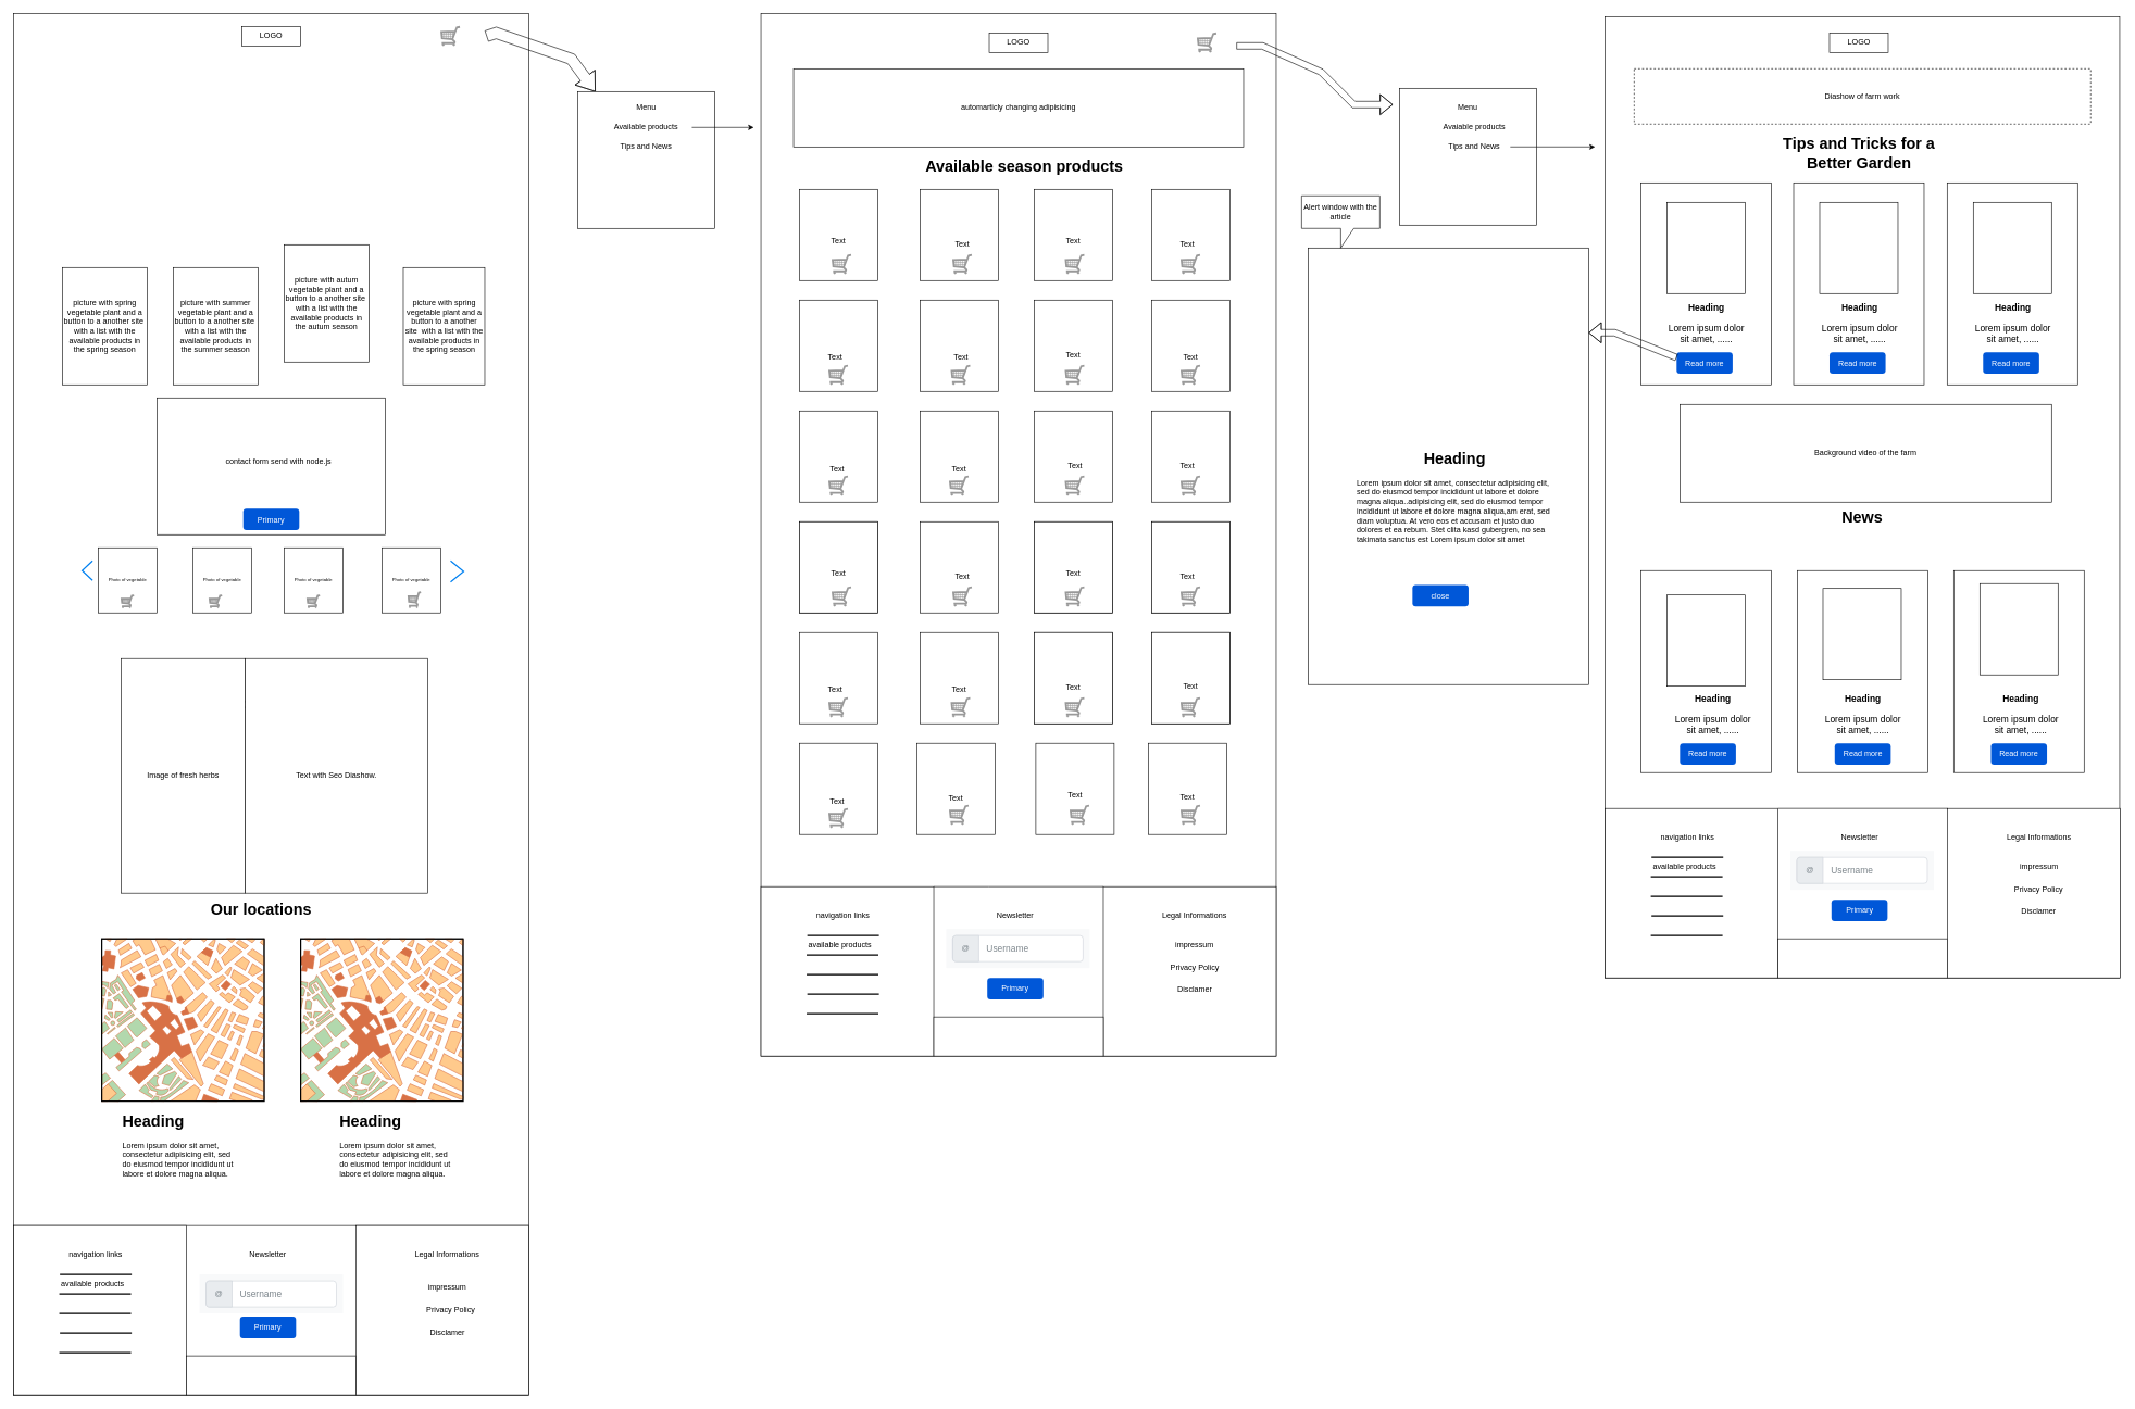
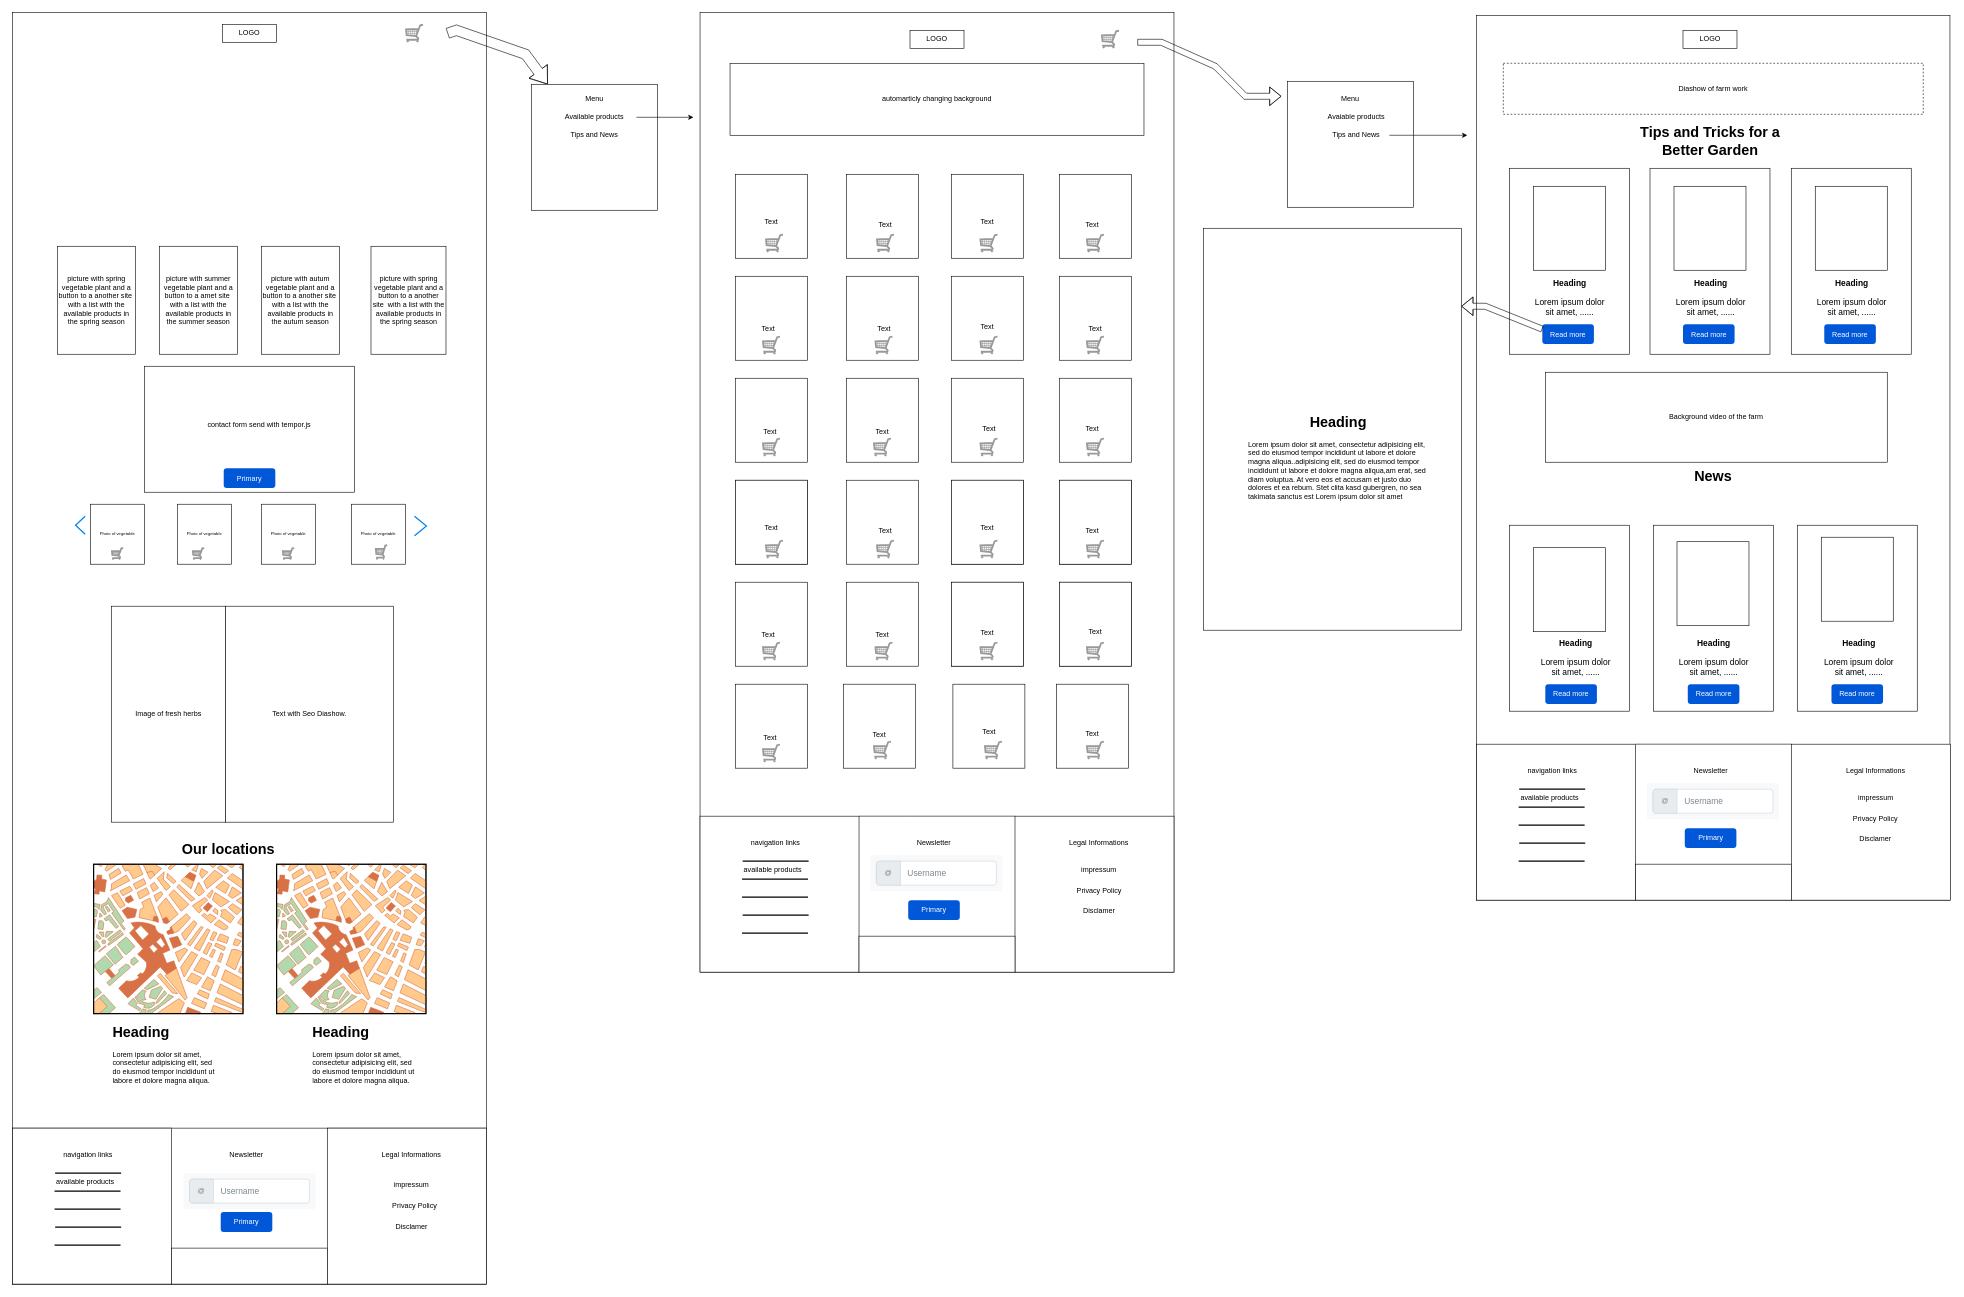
- <mxCell id="54" value="automarticly changing adipisicing" style="rounded=0;whiteSpace=wrap;html=1;movable=0;resizable=0;rotatable=0;deletable=0;editable=0;locked=1;connectable=0;" parent="1" vertex="1"><mxGeometry x="1216" y="105" width="690" height="120" as="geometry" /></mxCell>
+ <mxCell id="54" value="automarticly changing background" style="rounded=0;whiteSpace=wrap;html=1;movable=0;resizable=0;rotatable=0;deletable=0;editable=0;locked=1;connectable=0;" parent="1" vertex="1"><mxGeometry x="1216" y="105" width="690" height="120" as="geometry" /></mxCell>
- <mxCell id="60" value="&lt;h1&gt;Available season products&lt;/h1&gt;" style="text;html=1;strokeColor=none;fillColor=none;align=center;verticalAlign=middle;whiteSpace=wrap;rounded=0;movable=0;resizable=0;rotatable=0;deletable=0;editable=0;locked=1;connectable=0;" parent="1" vertex="1"><mxGeometry x="1400" y="240" width="340" height="30" as="geometry" /></mxCell>
- <mxCell id="218" value="Alert window with the article" style="shape=callout;whiteSpace=wrap;html=1;perimeter=calloutPerimeter;" vertex="1" parent="1"><mxGeometry x="1995" y="300" width="120" height="80" as="geometry" /></mxCell>
- <mxCell id="8" value="picture with autum vegetable plant and a button to a another site&amp;nbsp; with a list with the available products in the autum season" style="rounded=0;whiteSpace=wrap;html=1;shadow=0;movable=0;resizable=0;rotatable=0;deletable=0;editable=0;locked=1;connectable=0;" parent="1" vertex="1"><mxGeometry x="435" y="375" width="130" height="180" as="geometry" /></mxCell>
+ <mxCell id="8" value="picture with autum vegetable plant and a button to a another site&amp;nbsp; with a list with the available products in the autum season" style="rounded=0;whiteSpace=wrap;html=1;shadow=0;movable=0;resizable=0;rotatable=0;deletable=0;editable=0;locked=1;connectable=0;" parent="1" vertex="1"><mxGeometry x="435" y="410" width="130" height="180" as="geometry" /></mxCell>
- <mxCell id="7" value="picture with summer vegetable plant and a button to a another site&amp;nbsp; with a list with the available products in the summer season" style="rounded=0;whiteSpace=wrap;html=1;shadow=0;movable=0;resizable=0;rotatable=0;deletable=0;editable=0;locked=1;connectable=0;" parent="1" vertex="1"><mxGeometry x="265" y="410" width="130" height="180" as="geometry" /></mxCell>
+ <mxCell id="7" value="picture with summer vegetable plant and a button to a amet site&amp;nbsp; with a list with the available products in the summer season" style="rounded=0;whiteSpace=wrap;html=1;shadow=0;movable=0;resizable=0;rotatable=0;deletable=0;editable=0;locked=1;connectable=0;" parent="1" vertex="1"><mxGeometry x="265" y="410" width="130" height="180" as="geometry" /></mxCell>
- <mxCell id="10" value="&lt;div&gt;&amp;nbsp;&amp;nbsp;&amp;nbsp;&amp;nbsp;&amp;nbsp;&amp;nbsp;&amp;nbsp; &amp;nbsp; &amp;nbsp; &amp;nbsp; &amp;nbsp; &amp;nbsp; &amp;nbsp; &amp;nbsp; &amp;nbsp; &amp;nbsp; &amp;nbsp; &amp;nbsp;&amp;nbsp; contact form send with node.js&lt;/div&gt;&lt;div&gt;&lt;br&gt;&lt;/div&gt;" style="rounded=0;whiteSpace=wrap;html=1;align=left;movable=0;resizable=0;rotatable=0;deletable=0;editable=0;locked=1;connectable=0;" parent="1" vertex="1"><mxGeometry x="240" y="610" width="350" height="210" as="geometry" /></mxCell>
+ <mxCell id="10" value="&lt;div&gt;&amp;nbsp;&amp;nbsp;&amp;nbsp;&amp;nbsp;&amp;nbsp;&amp;nbsp;&amp;nbsp; &amp;nbsp; &amp;nbsp; &amp;nbsp; &amp;nbsp; &amp;nbsp; &amp;nbsp; &amp;nbsp; &amp;nbsp; &amp;nbsp; &amp;nbsp; &amp;nbsp;&amp;nbsp; contact form send with tempor.js&lt;/div&gt;&lt;div&gt;&lt;br&gt;&lt;/div&gt;" style="rounded=0;whiteSpace=wrap;html=1;align=left;movable=0;resizable=0;rotatable=0;deletable=0;editable=0;locked=1;connectable=0;" parent="1" vertex="1"><mxGeometry x="240" y="610" width="350" height="210" as="geometry" /></mxCell>
- <mxCell id="221" value="close" style="rounded=1;fillColor=#0057D8;align=center;strokeColor=none;html=1;whiteSpace=wrap;fontColor=#ffffff;fontSize=12;sketch=0;" vertex="1" parent="1"><mxGeometry x="2165" y="897" width="86" height="33" as="geometry" /></mxCell>
- <mxCell id="148" value="&lt;h1&gt;Our locations&lt;/h1&gt;" style="text;html=1;align=center;verticalAlign=middle;whiteSpace=wrap;rounded=0;fontSize=12;fontFamily=Helvetica;movable=0;resizable=0;rotatable=0;deletable=0;editable=0;locked=1;connectable=0;" parent="1" vertex="1"><mxGeometry x="320" y="1380" width="160" height="30" as="geometry" /></mxCell>
+ <mxCell id="148" value="&lt;h1&gt;Our locations&lt;/h1&gt;" style="text;html=1;align=center;verticalAlign=middle;whiteSpace=wrap;rounded=0;fontSize=12;fontFamily=Helvetica;movable=0;resizable=0;rotatable=0;deletable=0;editable=0;locked=1;connectable=0;" parent="1" vertex="1"><mxGeometry x="300" y="1400" width="160" height="30" as="geometry" /></mxCell>
